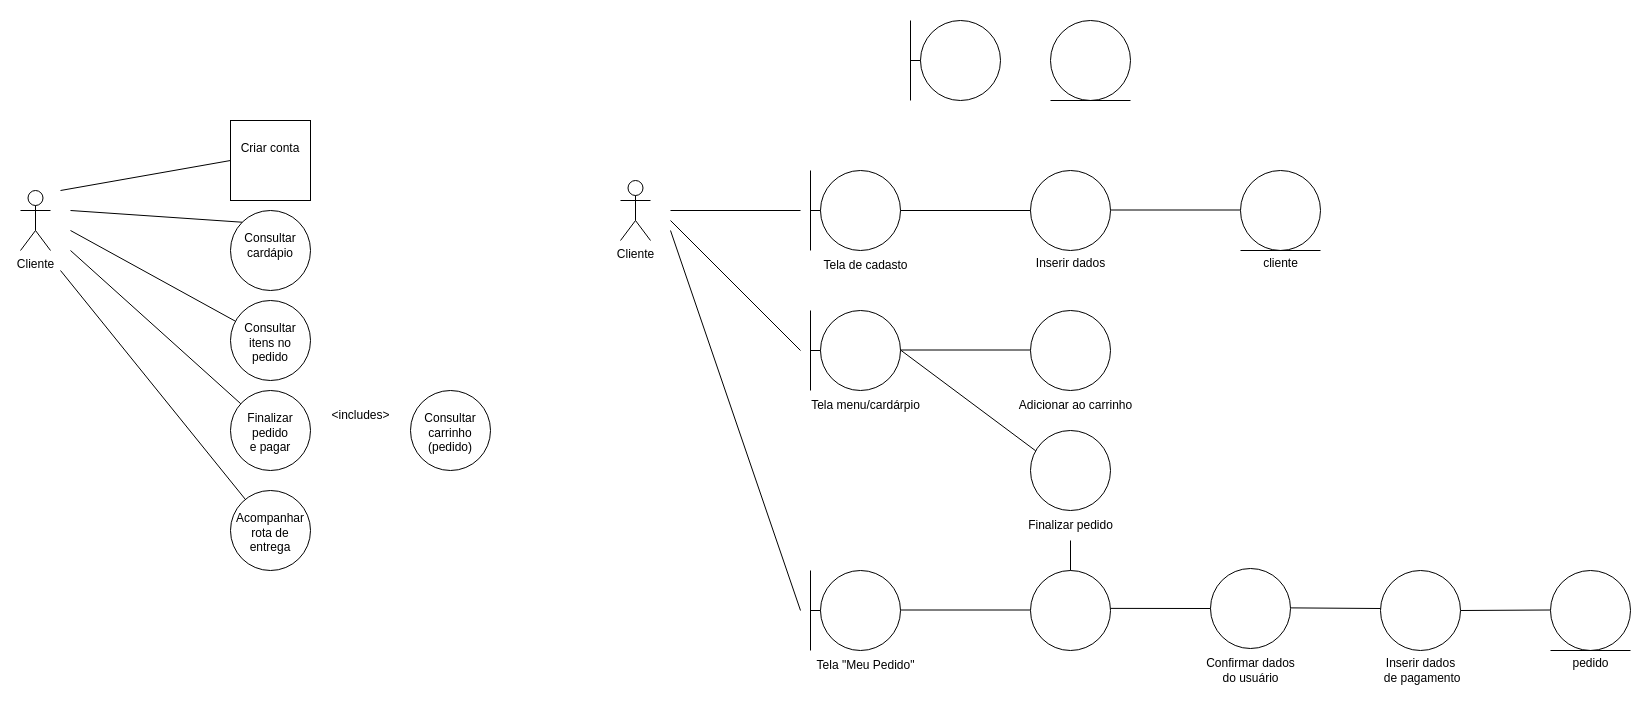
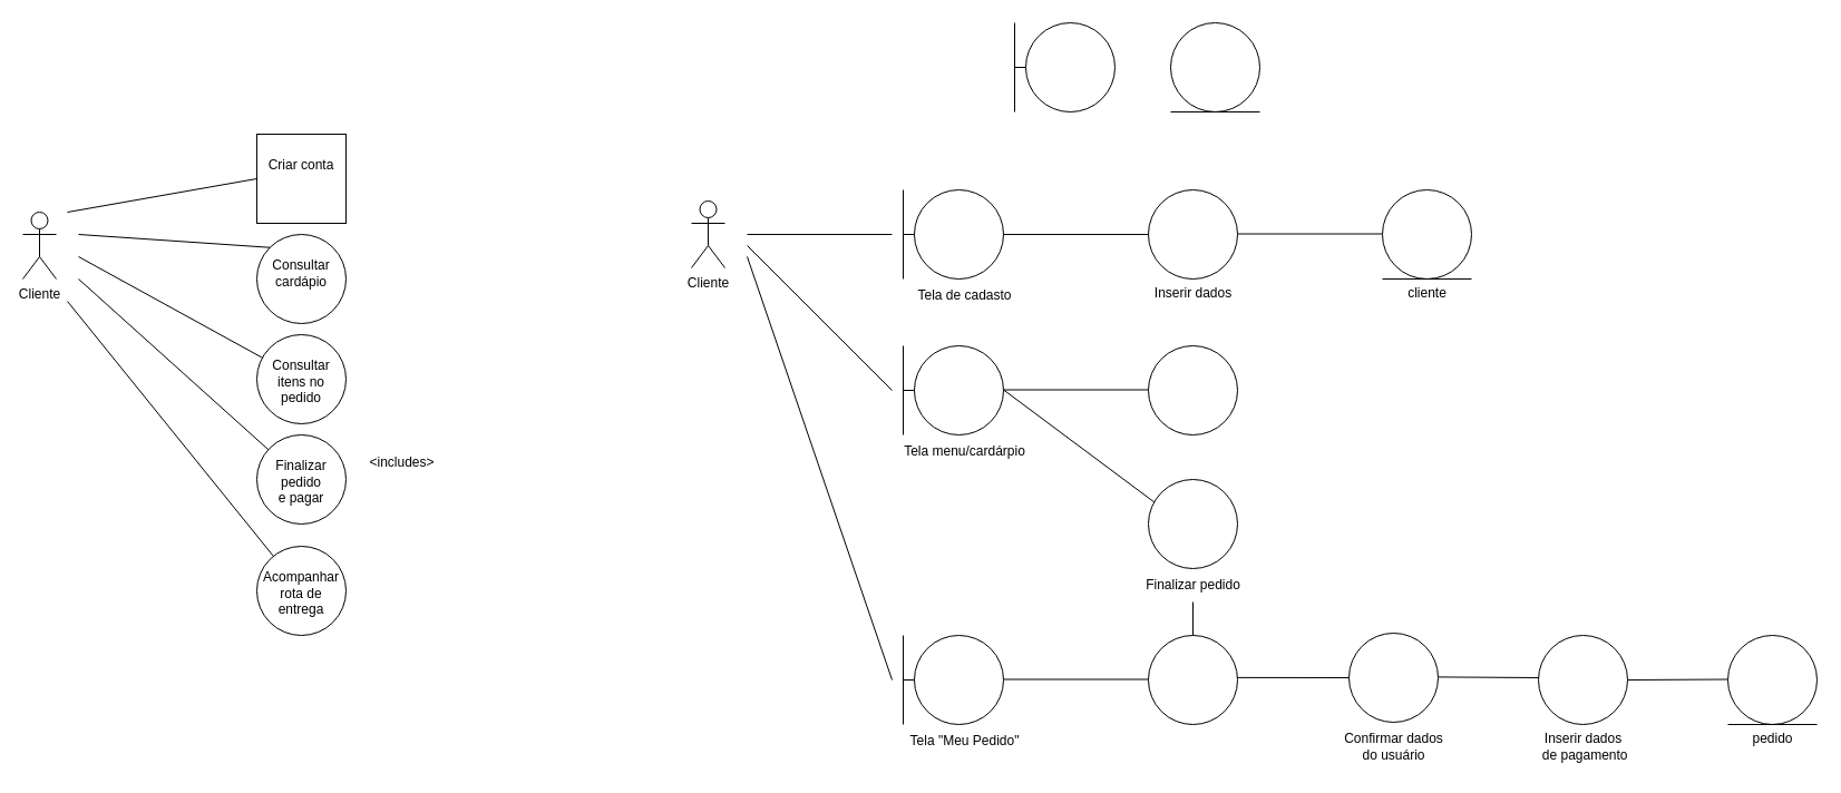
- <mxCell id="35" value="Adicionar ao carrinho" style="text;html=1;align=center;verticalAlign=middle;resizable=0;points=[];autosize=1;strokeColor=none;fillColor=none;" vertex="1" parent="1"><mxGeometry x="1005" y="390" width="140" height="30" as="geometry" /></mxCell>
- <mxCell id="8" value="&lt;div&gt;&lt;br&gt;&lt;/div&gt;&lt;div&gt;Consultar carrinho (pedido)&lt;/div&gt;" style="ellipse;whiteSpace=wrap;html=1;verticalAlign=top;" vertex="1" parent="1"><mxGeometry x="410" y="390" width="80" height="80" as="geometry" /></mxCell>
